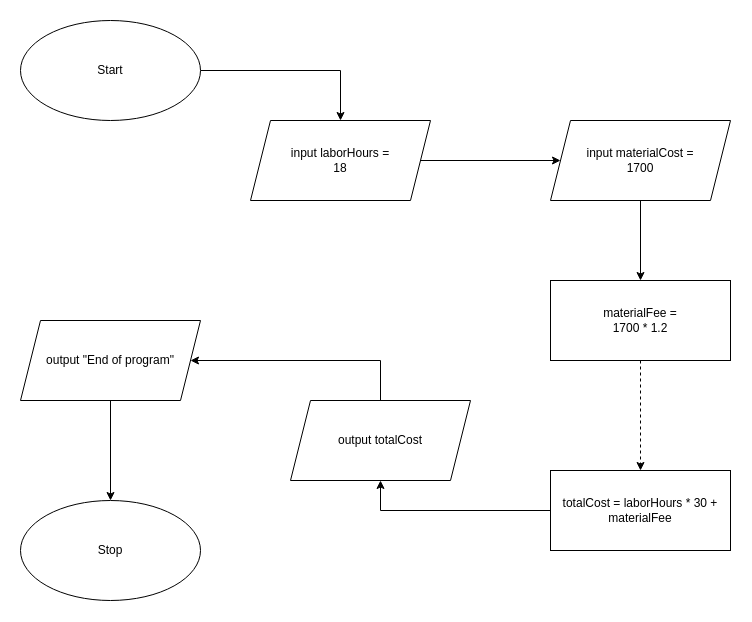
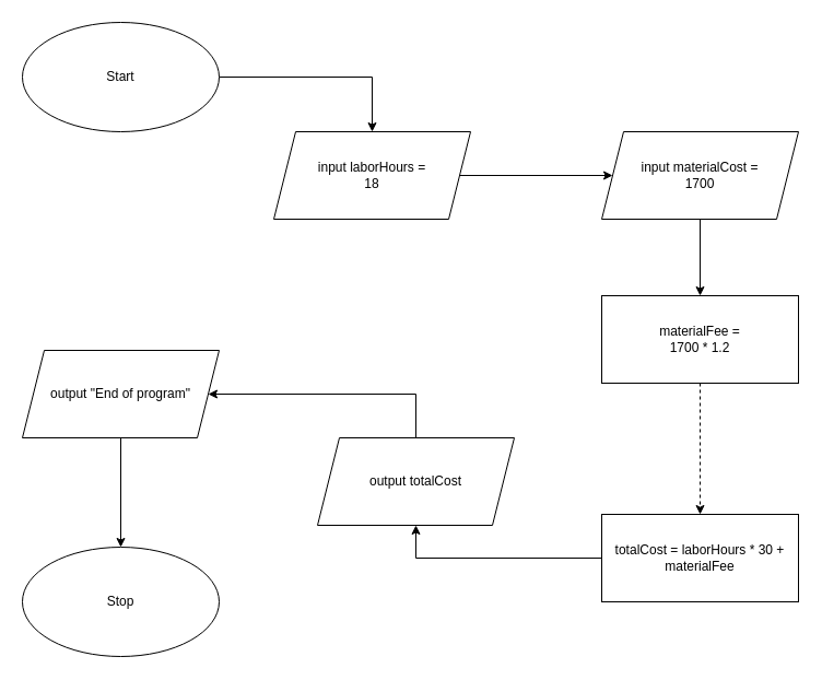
- <mxCell id="9" value="materialFee =&lt;div&gt;1700 * 1.2&lt;/div&gt;" style="rounded=0;whiteSpace=wrap;html=1;" vertex="1" parent="1"><mxGeometry x="550" y="280" width="180" height="80" as="geometry" /></mxCell>
+ <mxCell id="9" value="materialFee =&lt;div&gt;1700 * 1.2&lt;/div&gt;" style="rounded=0;whiteSpace=wrap;html=1;" vertex="1" parent="1"><mxGeometry x="550" y="270" width="180" height="80" as="geometry" /></mxCell>
